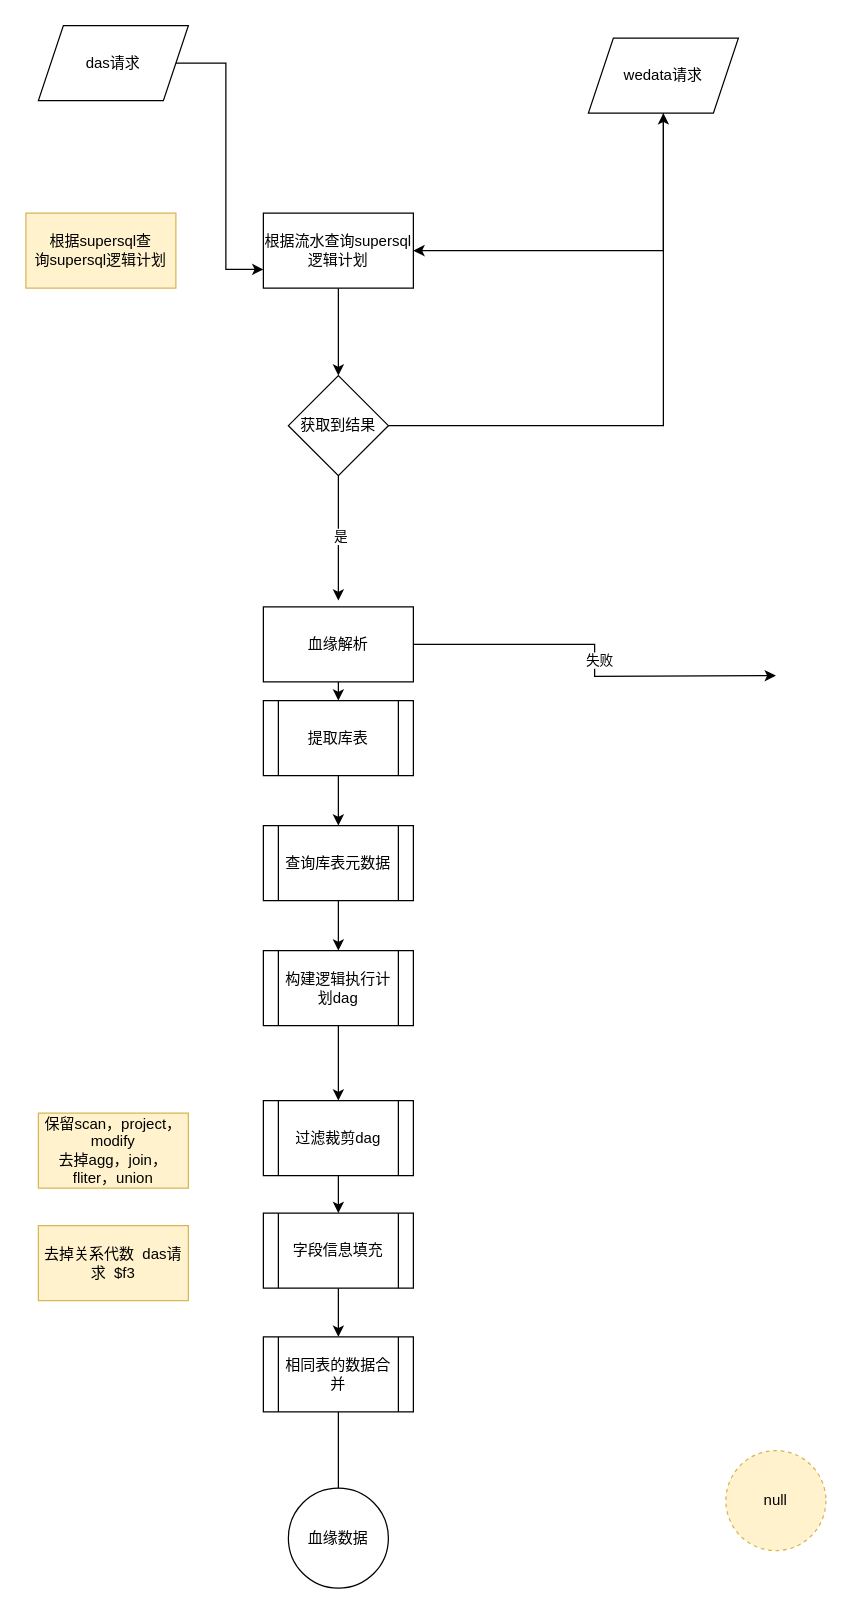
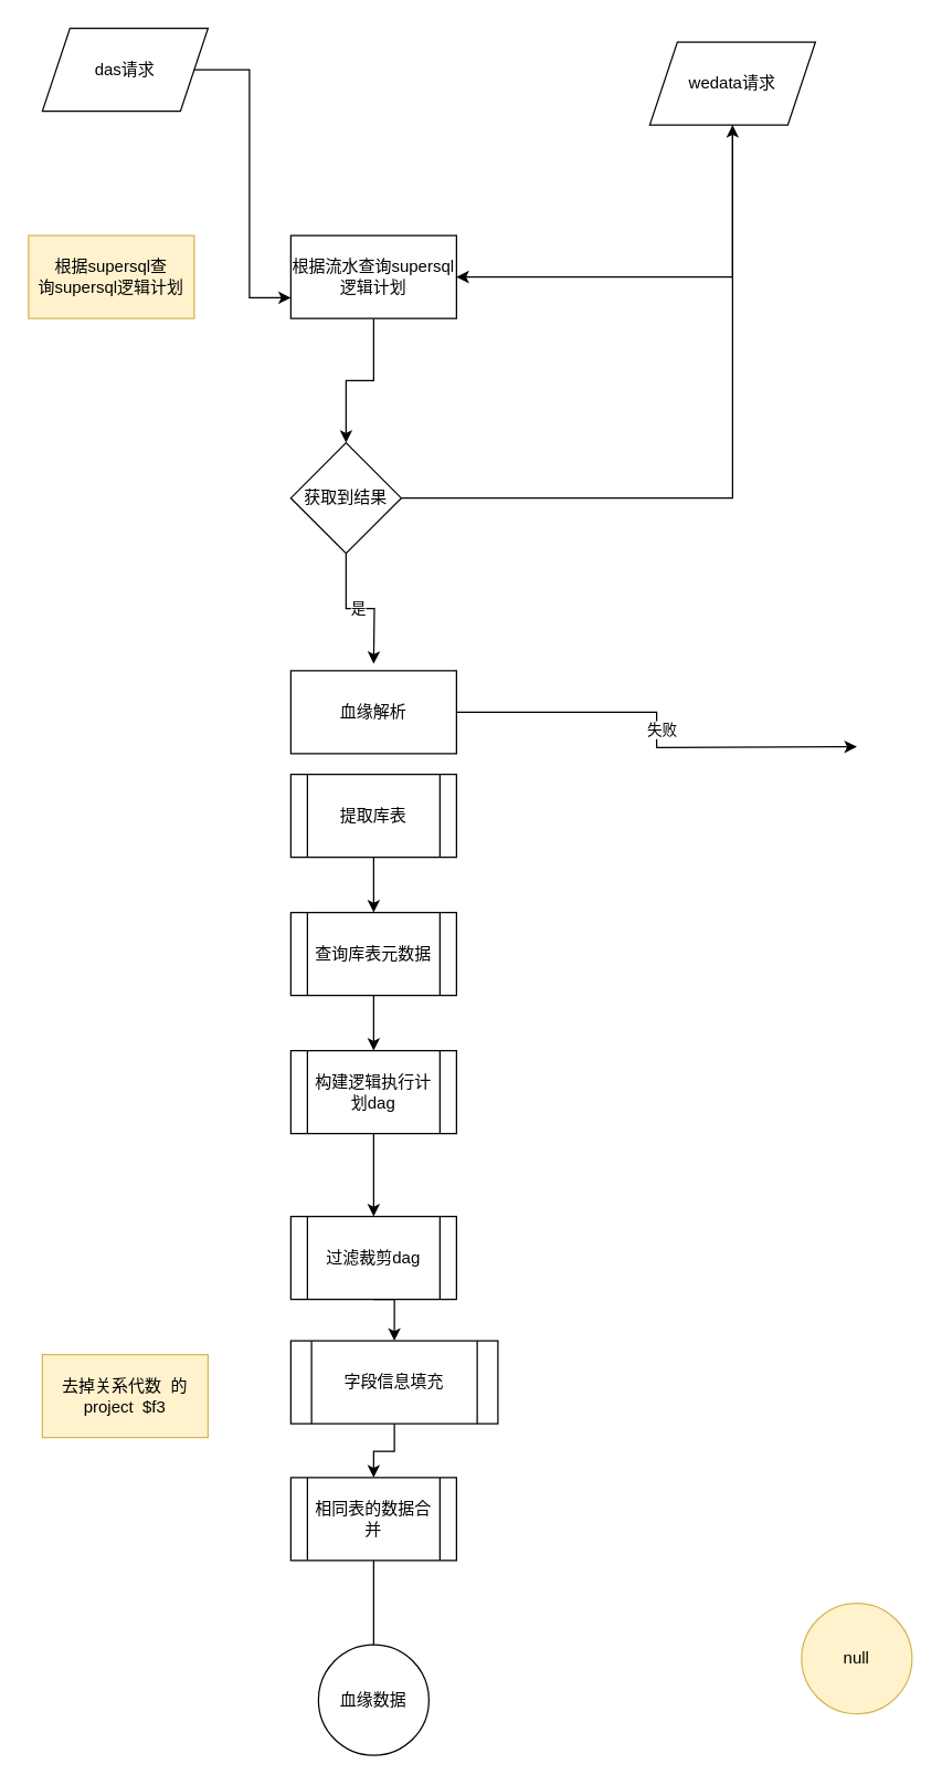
- <mxCell id="12" value="获取到结果" style="rhombus;whiteSpace=wrap;html=1;" vertex="1" parent="1"><mxGeometry x="230" y="300" width="80" height="80" as="geometry" /></mxCell>
+ <mxCell id="12" value="获取到结果" style="rhombus;whiteSpace=wrap;html=1;" vertex="1" parent="1"><mxGeometry x="210" y="320" width="80" height="80" as="geometry" /></mxCell>
- <mxCell id="13" style="edgeStyle=orthogonalEdgeStyle;rounded=0;orthogonalLoop=1;jettySize=auto;html=1;exitX=0.5;exitY=1;exitDx=0;exitDy=0;entryX=0.5;entryY=0;entryDx=0;entryDy=0;" edge="1" parent="1" source="16" target="19"><mxGeometry relative="1" as="geometry" /></mxCell>
- <mxCell id="31" value="保留scan，project，modify&lt;div&gt;去掉agg，join，fliter，union&lt;/div&gt;" style="rounded=0;whiteSpace=wrap;html=1;fillColor=#fff2cc;strokeColor=#d6b656;" vertex="1" parent="1"><mxGeometry x="30" y="890" width="120" height="60" as="geometry" /></mxCell>
- <mxCell id="27" value="字段信息填充" style="shape=process;whiteSpace=wrap;html=1;backgroundOutline=1;" vertex="1" parent="1"><mxGeometry x="210" y="970" width="120" height="60" as="geometry" /></mxCell>
+ <mxCell id="27" value="字段信息填充" style="shape=process;whiteSpace=wrap;html=1;backgroundOutline=1;" vertex="1" parent="1"><mxGeometry x="210" y="970" width="150" height="60" as="geometry" /></mxCell>
- <mxCell id="32" value="去掉关系代数&amp;nbsp; das请求&amp;nbsp; $f3" style="rounded=0;whiteSpace=wrap;html=1;fillColor=#fff2cc;strokeColor=#d6b656;" vertex="1" parent="1"><mxGeometry x="30" y="980" width="120" height="60" as="geometry" /></mxCell>
+ <mxCell id="32" value="去掉关系代数&amp;nbsp; 的project&amp;nbsp; $f3" style="rounded=0;whiteSpace=wrap;html=1;fillColor=#fff2cc;strokeColor=#d6b656;" vertex="1" parent="1"><mxGeometry x="30" y="980" width="120" height="60" as="geometry" /></mxCell>
- <mxCell id="28" value="null" style="ellipse;whiteSpace=wrap;html=1;aspect=fixed;fillColor=#fff2cc;strokeColor=#d6b656;dashed=1;" vertex="1" parent="1"><mxGeometry x="580" y="1160" width="80" height="80" as="geometry" /></mxCell>
+ <mxCell id="28" value="null" style="ellipse;whiteSpace=wrap;html=1;aspect=fixed;fillColor=#fff2cc;strokeColor=#d6b656;" vertex="1" parent="1"><mxGeometry x="580" y="1160" width="80" height="80" as="geometry" /></mxCell>
